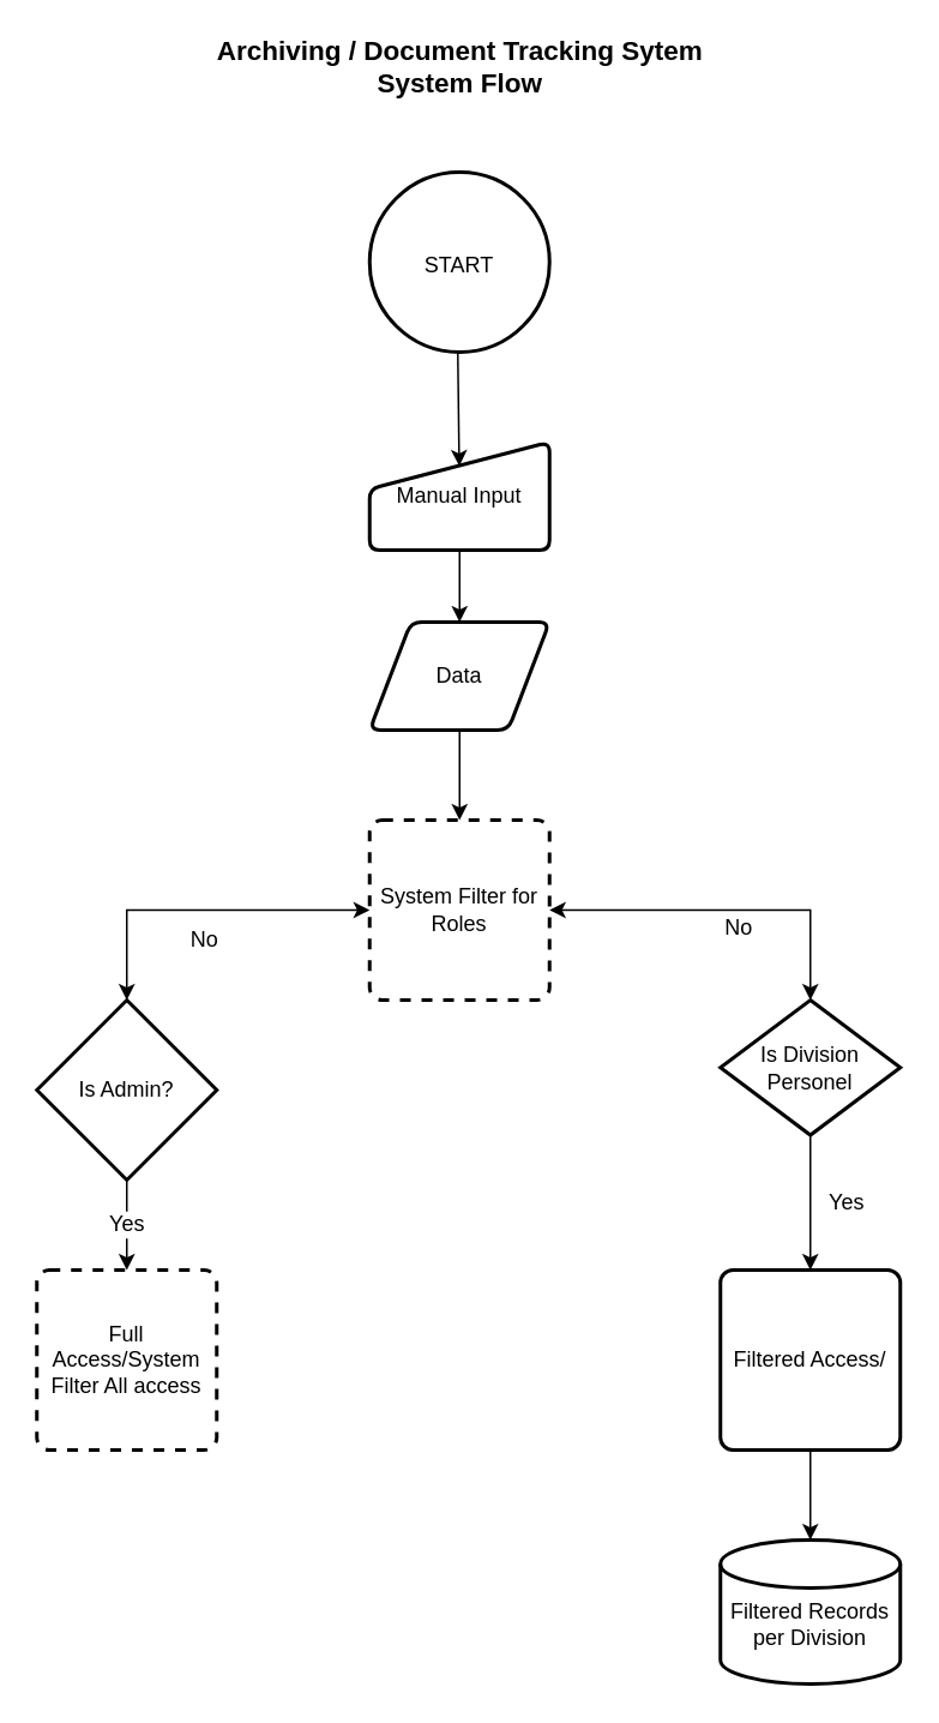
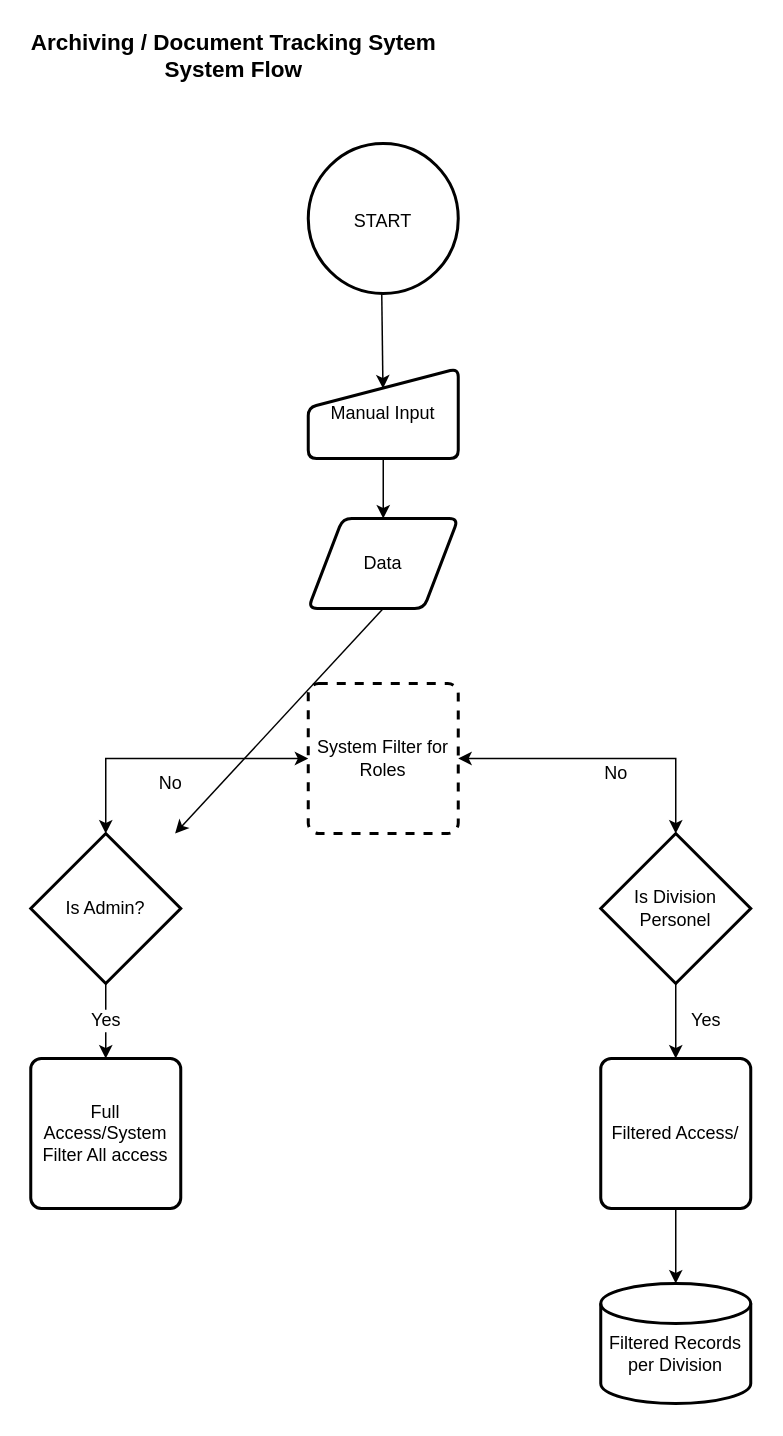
- <mxCell id="2" value="&lt;b&gt;&lt;font style=&quot;font-size: 15px&quot;&gt;Archiving / Document Tracking Sytem&lt;br&gt;System Flow&lt;br&gt;&lt;br&gt;&lt;/font&gt;&lt;/b&gt;" style="text;html=1;resizable=0;autosize=1;align=center;verticalAlign=middle;points=[];fillColor=none;strokeColor=none;rounded=0;" vertex="1" parent="1"><mxGeometry x="110" y="20" width="290" height="50" as="geometry" /></mxCell>
+ <mxCell id="2" value="&lt;b&gt;&lt;font style=&quot;font-size: 15px&quot;&gt;Archiving / Document Tracking Sytem&lt;br&gt;System Flow&lt;br&gt;&lt;br&gt;&lt;/font&gt;&lt;/b&gt;" style="text;html=1;resizable=0;autosize=1;align=center;verticalAlign=middle;points=[];fillColor=none;strokeColor=none;rounded=0;" vertex="1" parent="1"><mxGeometry x="10" y="20" width="290" height="50" as="geometry" /></mxCell>
- <mxCell id="9" value="" style="endArrow=classic;html=1;rounded=0;fontSize=12;exitX=0.5;exitY=1;exitDx=0;exitDy=0;entryX=0.5;entryY=0;entryDx=0;entryDy=0;" edge="1" parent="1" source="6" target="8"><mxGeometry width="50" height="50" relative="1" as="geometry"><mxPoint x="265" y="315" as="sourcePoint" /><mxPoint x="265" y="355" as="targetPoint" /></mxGeometry></mxCell>
+ <mxCell id="9" value="" style="endArrow=classic;html=1;rounded=0;fontSize=12;exitX=0.5;exitY=1;exitDx=0;exitDy=0;" edge="1" parent="1" source="6" target="11"><mxGeometry width="50" height="50" relative="1" as="geometry"><mxPoint x="265" y="315" as="sourcePoint" /><mxPoint x="265" y="355" as="targetPoint" /></mxGeometry></mxCell>
- <mxCell id="15" value="Is Division&lt;br&gt;Personel" style="strokeWidth=2;html=1;shape=mxgraph.flowchart.decision;whiteSpace=wrap;fontSize=12;" vertex="1" parent="1"><mxGeometry x="400" y="555" width="100" height="75" as="geometry" /></mxCell>
+ <mxCell id="15" value="Is Division&lt;br&gt;Personel" style="strokeWidth=2;html=1;shape=mxgraph.flowchart.decision;whiteSpace=wrap;fontSize=12;" vertex="1" parent="1"><mxGeometry x="400" y="555" width="100" height="100" as="geometry" /></mxCell>
- <mxCell id="12" value="Full Access/System Filter All access" style="rounded=1;whiteSpace=wrap;html=1;absoluteArcSize=1;arcSize=14;strokeWidth=2;fontSize=12;dashed=1;" vertex="1" parent="1"><mxGeometry x="20" y="705" width="100" height="100" as="geometry" /></mxCell>
+ <mxCell id="12" value="Full Access/System Filter All access" style="rounded=1;whiteSpace=wrap;html=1;absoluteArcSize=1;arcSize=14;strokeWidth=2;fontSize=12;" vertex="1" parent="1"><mxGeometry x="20" y="705" width="100" height="100" as="geometry" /></mxCell>
